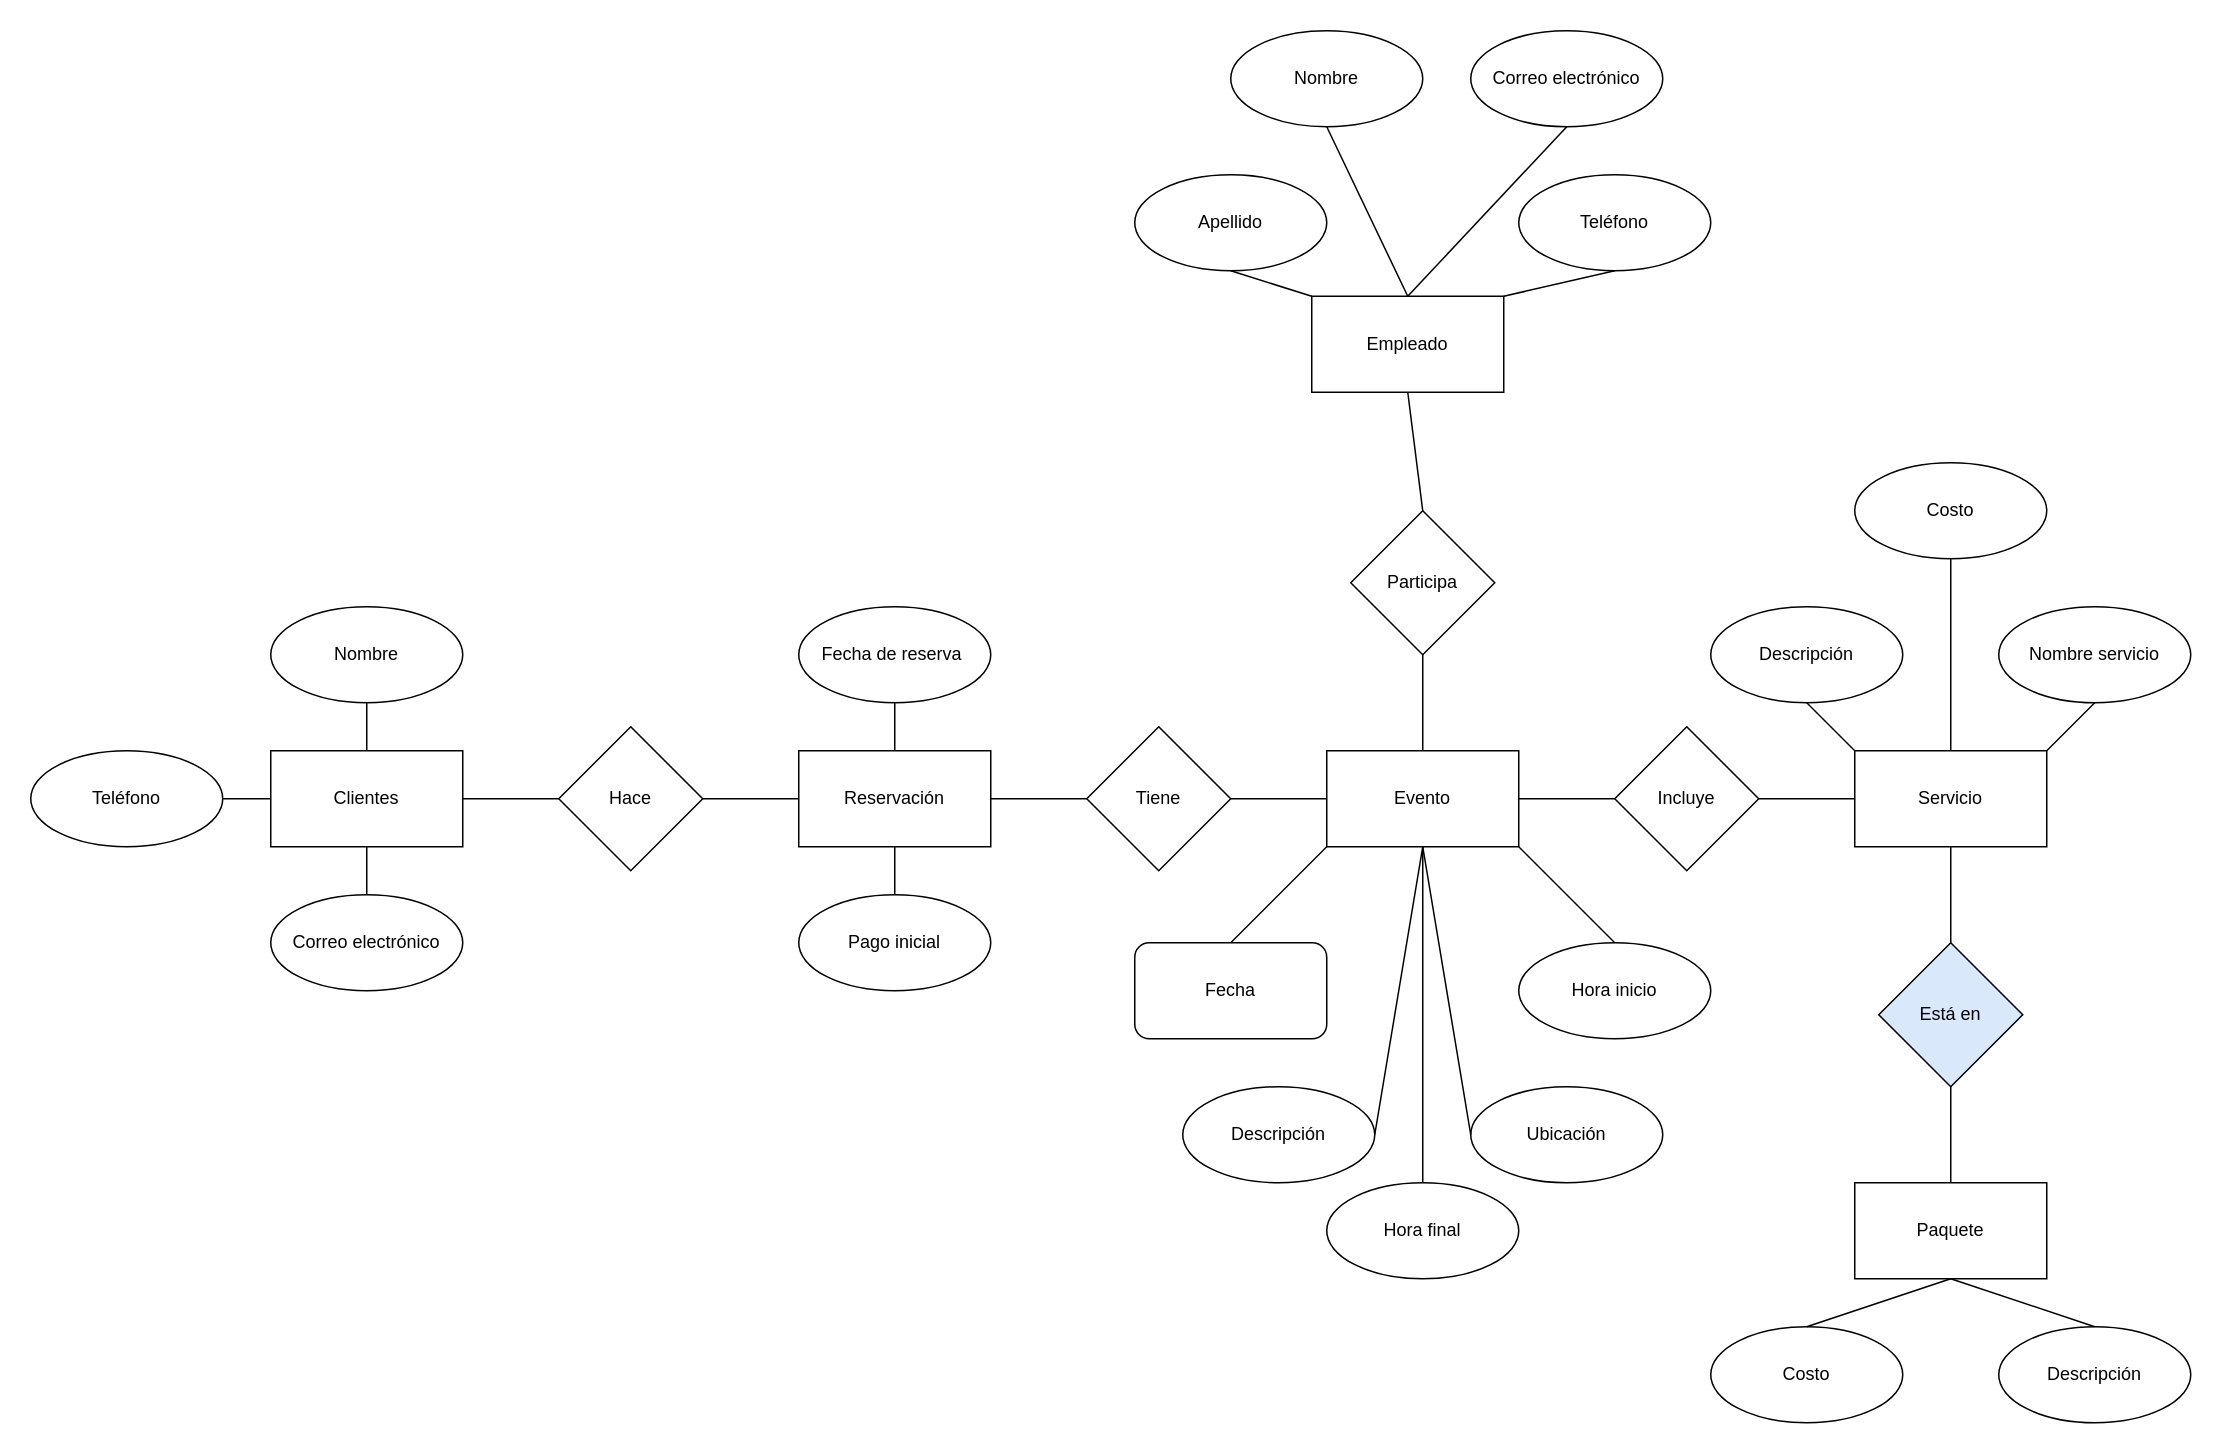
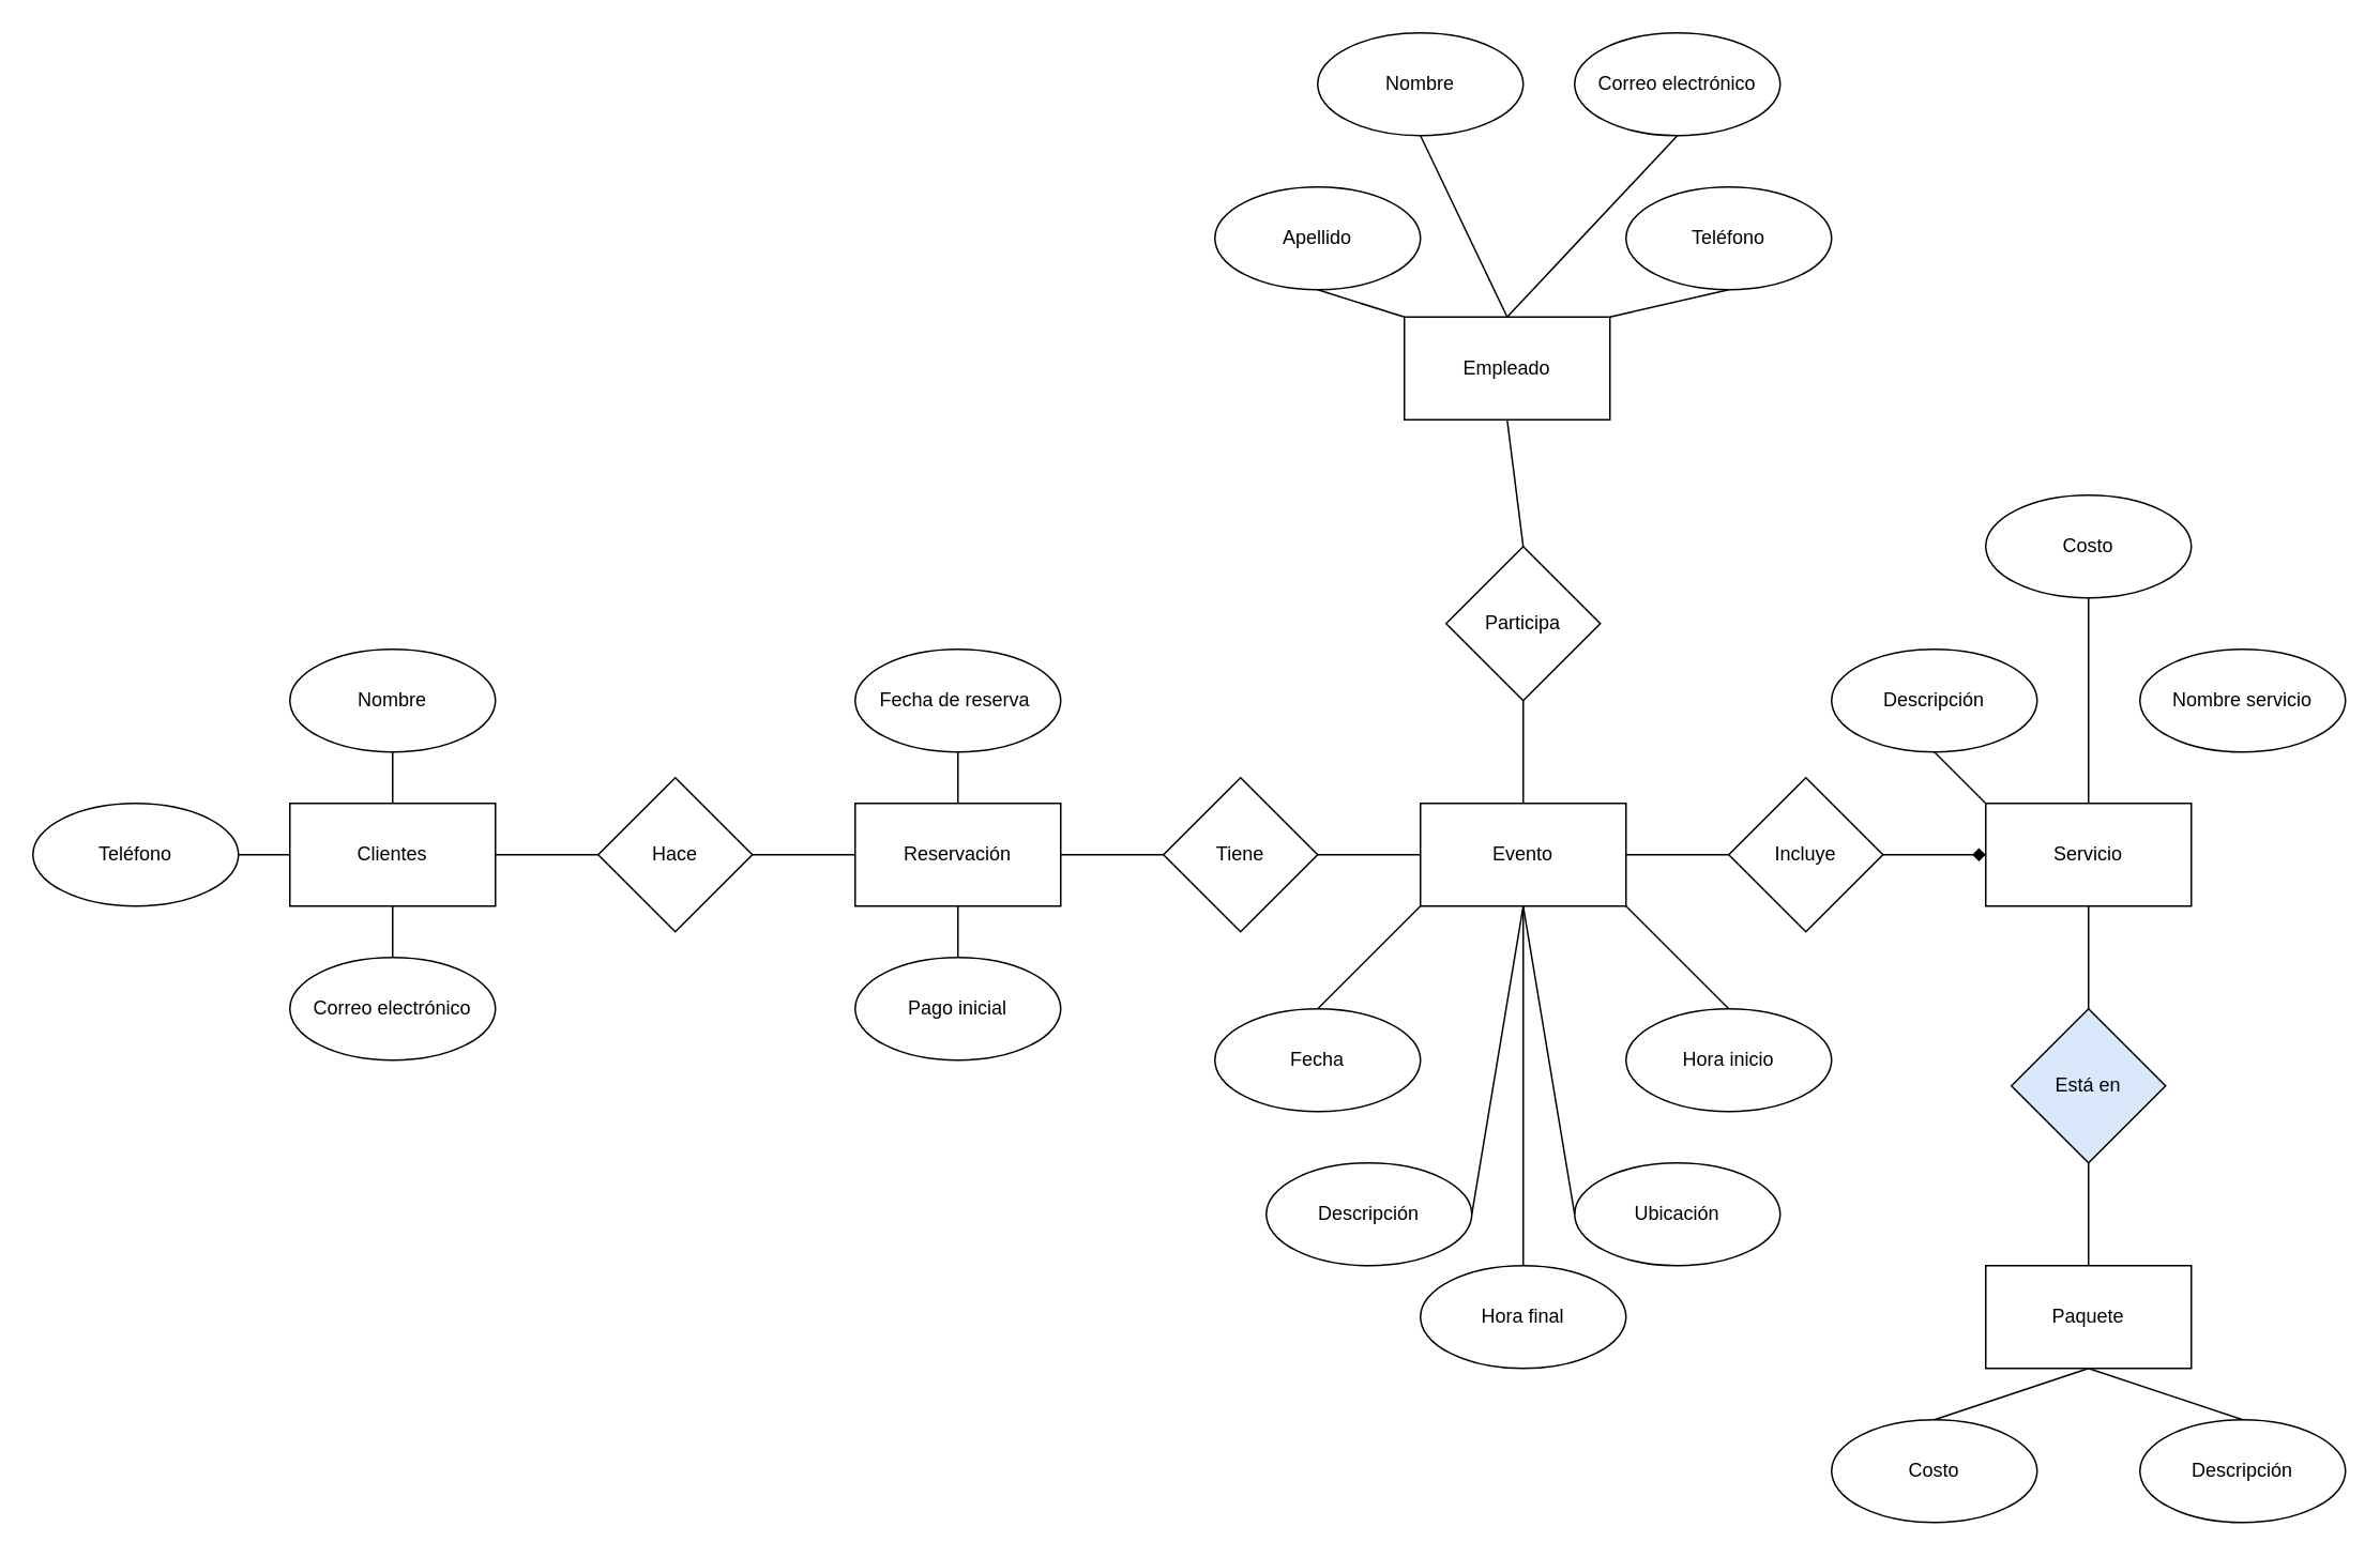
- <mxCell id="54" value="" style="endArrow=none;html=1;rounded=0;entryX=0.5;entryY=1;entryDx=0;entryDy=0;exitX=1;exitY=0;exitDx=0;exitDy=0;" edge="1" parent="1" source="8" target="27"><mxGeometry width="50" height="50" relative="1" as="geometry"><mxPoint x="1420" y="556" as="sourcePoint" /><mxPoint x="1484" y="556" as="targetPoint" /></mxGeometry></mxCell>
- <mxCell id="44" value="" style="endArrow=none;html=1;rounded=0;entryX=0;entryY=0.5;entryDx=0;entryDy=0;" edge="1" parent="1" source="15" target="8"><mxGeometry width="50" height="50" relative="1" as="geometry"><mxPoint x="1172" y="532" as="sourcePoint" /><mxPoint x="1244" y="772.35" as="targetPoint" /></mxGeometry></mxCell>
+ <mxCell id="44" value="" style="endArrow=diamond;html=1;rounded=0;entryX=0;entryY=0.5;entryDx=0;entryDy=0;" edge="1" parent="1" source="15" target="8"><mxGeometry width="50" height="50" relative="1" as="geometry"><mxPoint x="1172" y="532" as="sourcePoint" /><mxPoint x="1244" y="772.35" as="targetPoint" /></mxGeometry></mxCell>
- <mxCell id="18" value="Fecha" style="whiteSpace=wrap;html=1;rounded=1;" vertex="1" parent="1"><mxGeometry x="756" y="628" width="128" height="64" as="geometry" /></mxCell>
+ <mxCell id="18" value="Fecha" style="ellipse;whiteSpace=wrap;html=1;" vertex="1" parent="1"><mxGeometry x="756" y="628" width="128" height="64" as="geometry" /></mxCell>
